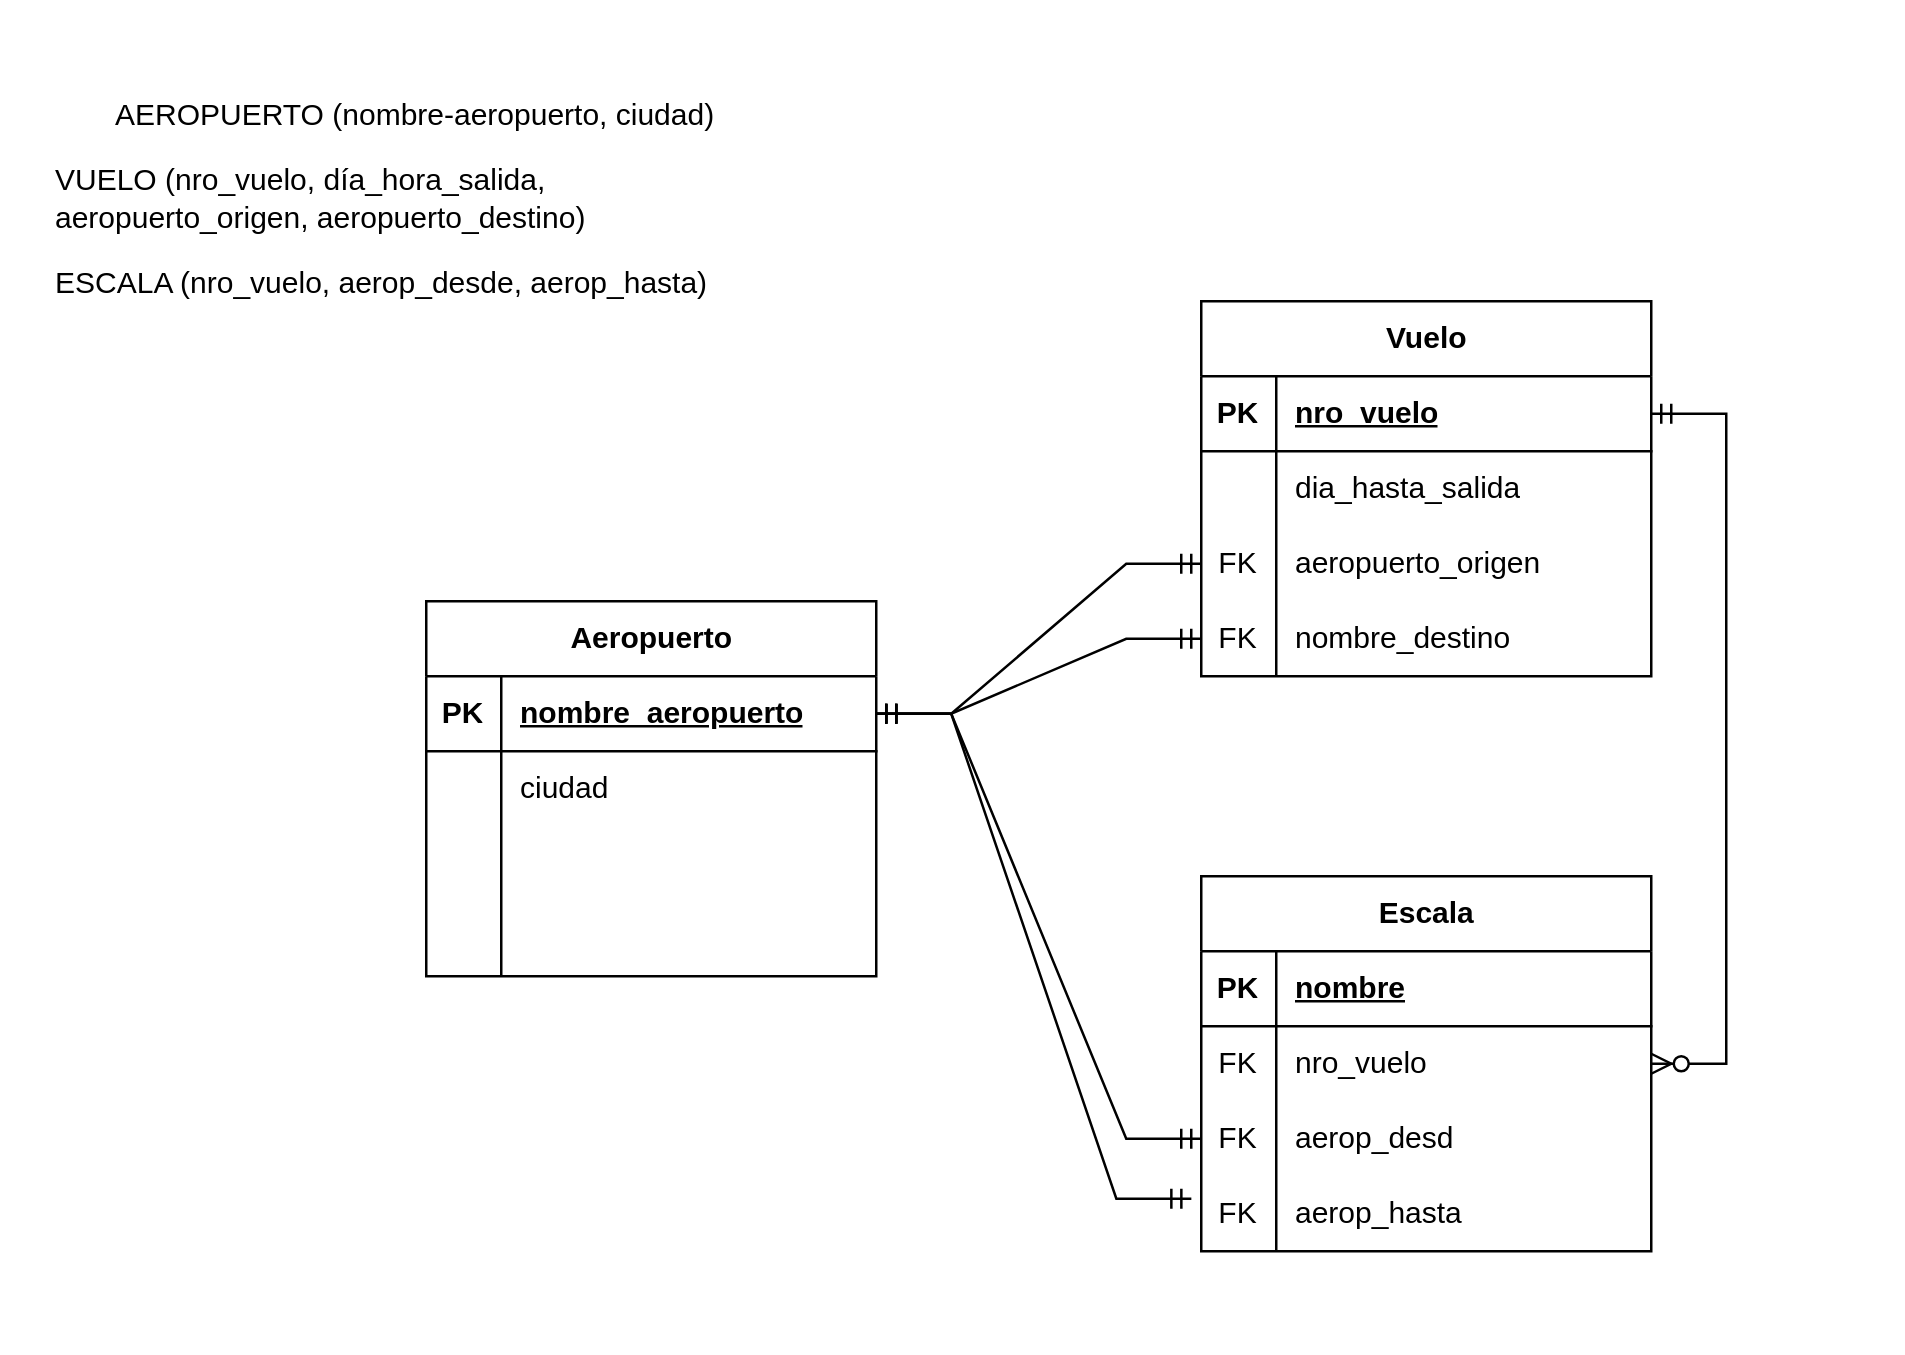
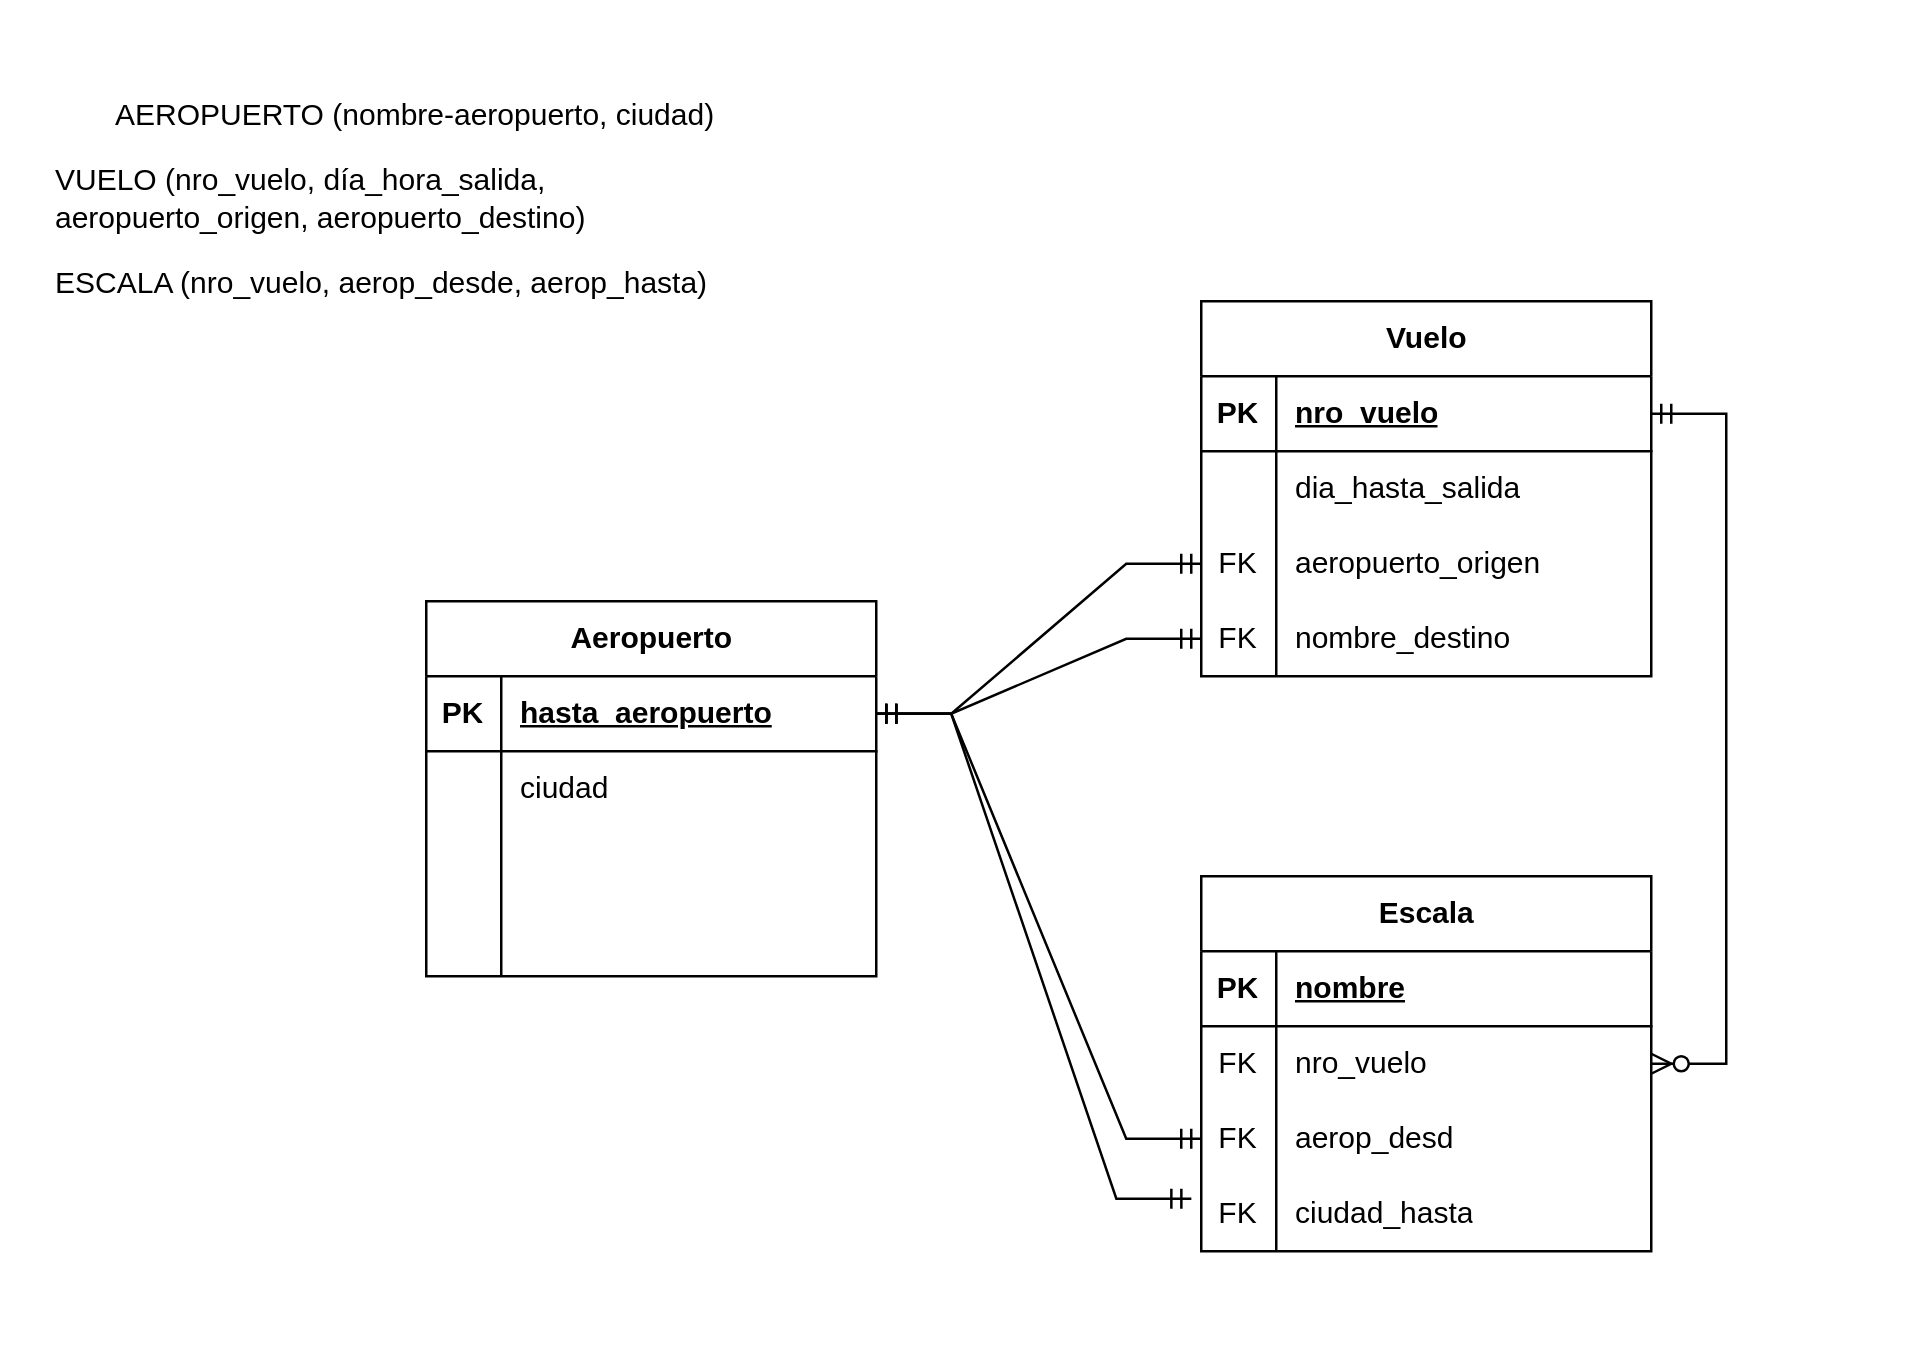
- <mxCell id="5" value="nombre_aeropuerto" style="shape=partialRectangle;connectable=0;fillColor=none;top=0;left=0;bottom=0;right=0;align=left;spacingLeft=6;fontStyle=5;overflow=hidden;whiteSpace=wrap;html=1;" vertex="1" parent="3"><mxGeometry x="30" width="150" height="30" as="geometry"><mxRectangle width="150" height="30" as="alternateBounds" /></mxGeometry></mxCell>
+ <mxCell id="5" value="hasta_aeropuerto" style="shape=partialRectangle;connectable=0;fillColor=none;top=0;left=0;bottom=0;right=0;align=left;spacingLeft=6;fontStyle=5;overflow=hidden;whiteSpace=wrap;html=1;" vertex="1" parent="3"><mxGeometry x="30" width="150" height="30" as="geometry"><mxRectangle width="150" height="30" as="alternateBounds" /></mxGeometry></mxCell>
- <mxCell id="40" value="aerop_hasta" style="shape=partialRectangle;connectable=0;fillColor=none;top=0;left=0;bottom=0;right=0;align=left;spacingLeft=6;overflow=hidden;whiteSpace=wrap;html=1;" vertex="1" parent="38"><mxGeometry x="30" width="150" height="30" as="geometry"><mxRectangle width="150" height="30" as="alternateBounds" /></mxGeometry></mxCell>
+ <mxCell id="40" value="ciudad_hasta" style="shape=partialRectangle;connectable=0;fillColor=none;top=0;left=0;bottom=0;right=0;align=left;spacingLeft=6;overflow=hidden;whiteSpace=wrap;html=1;" vertex="1" parent="38"><mxGeometry x="30" width="150" height="30" as="geometry"><mxRectangle width="150" height="30" as="alternateBounds" /></mxGeometry></mxCell>
